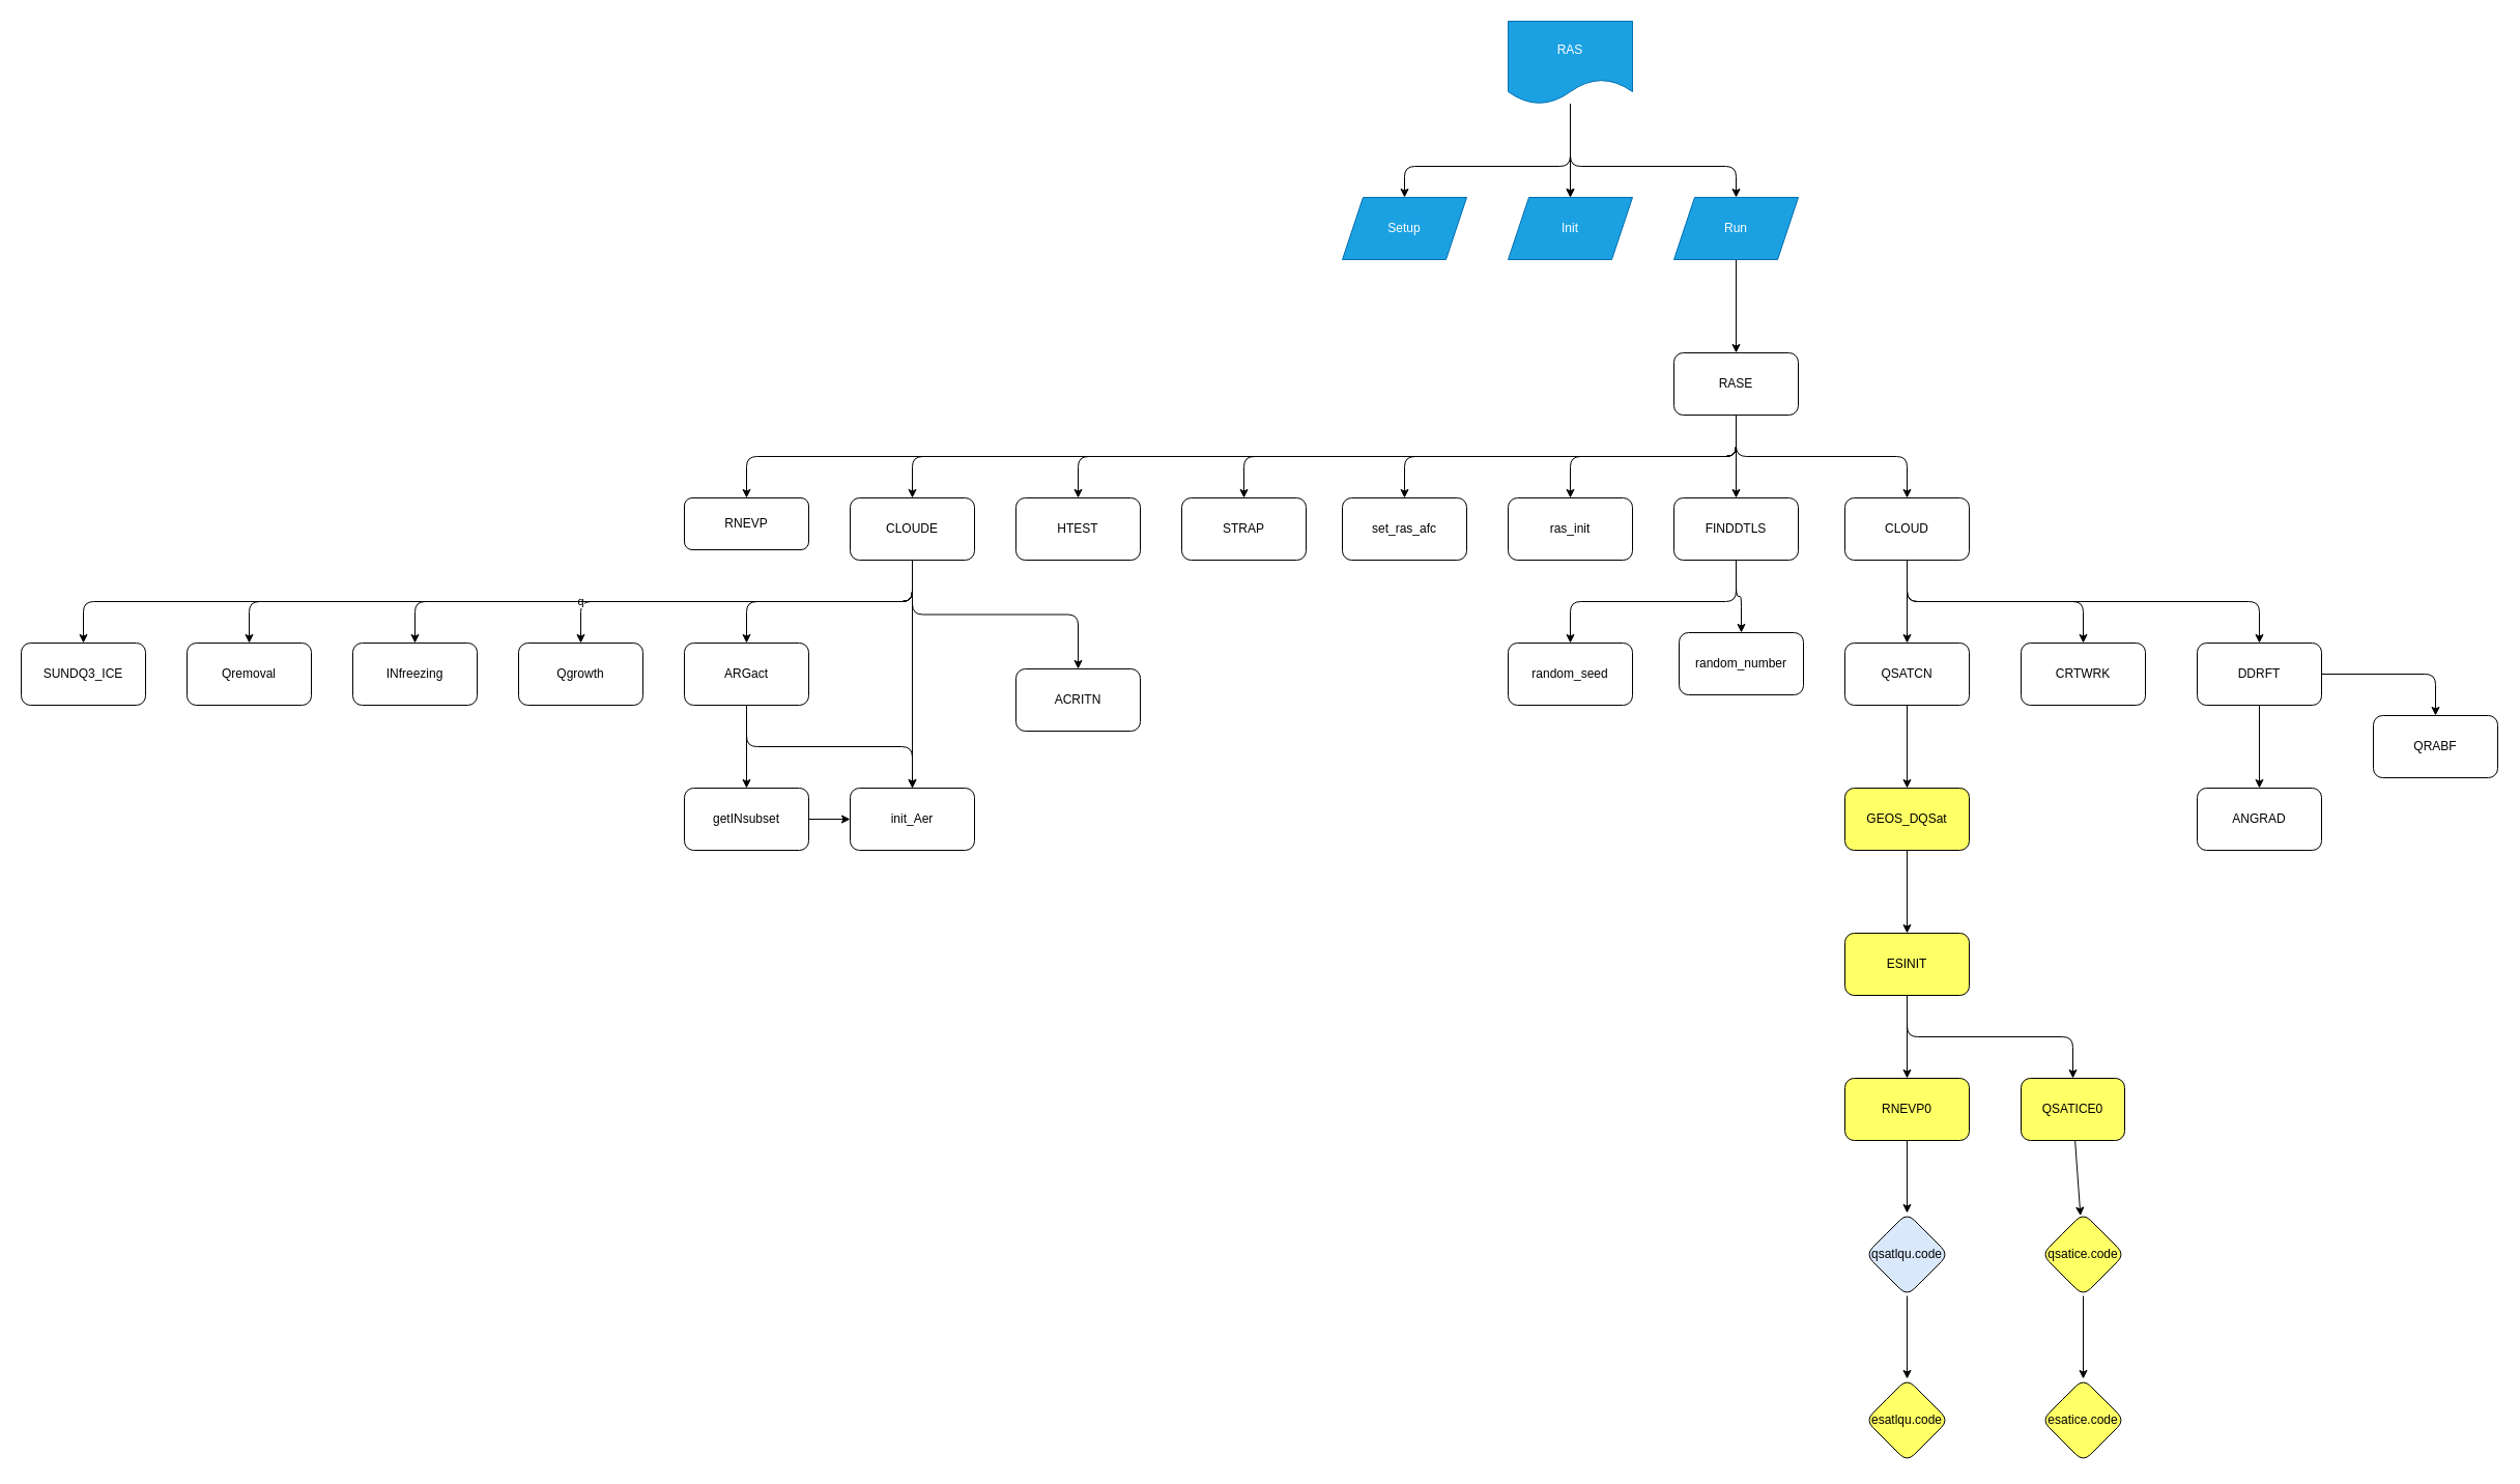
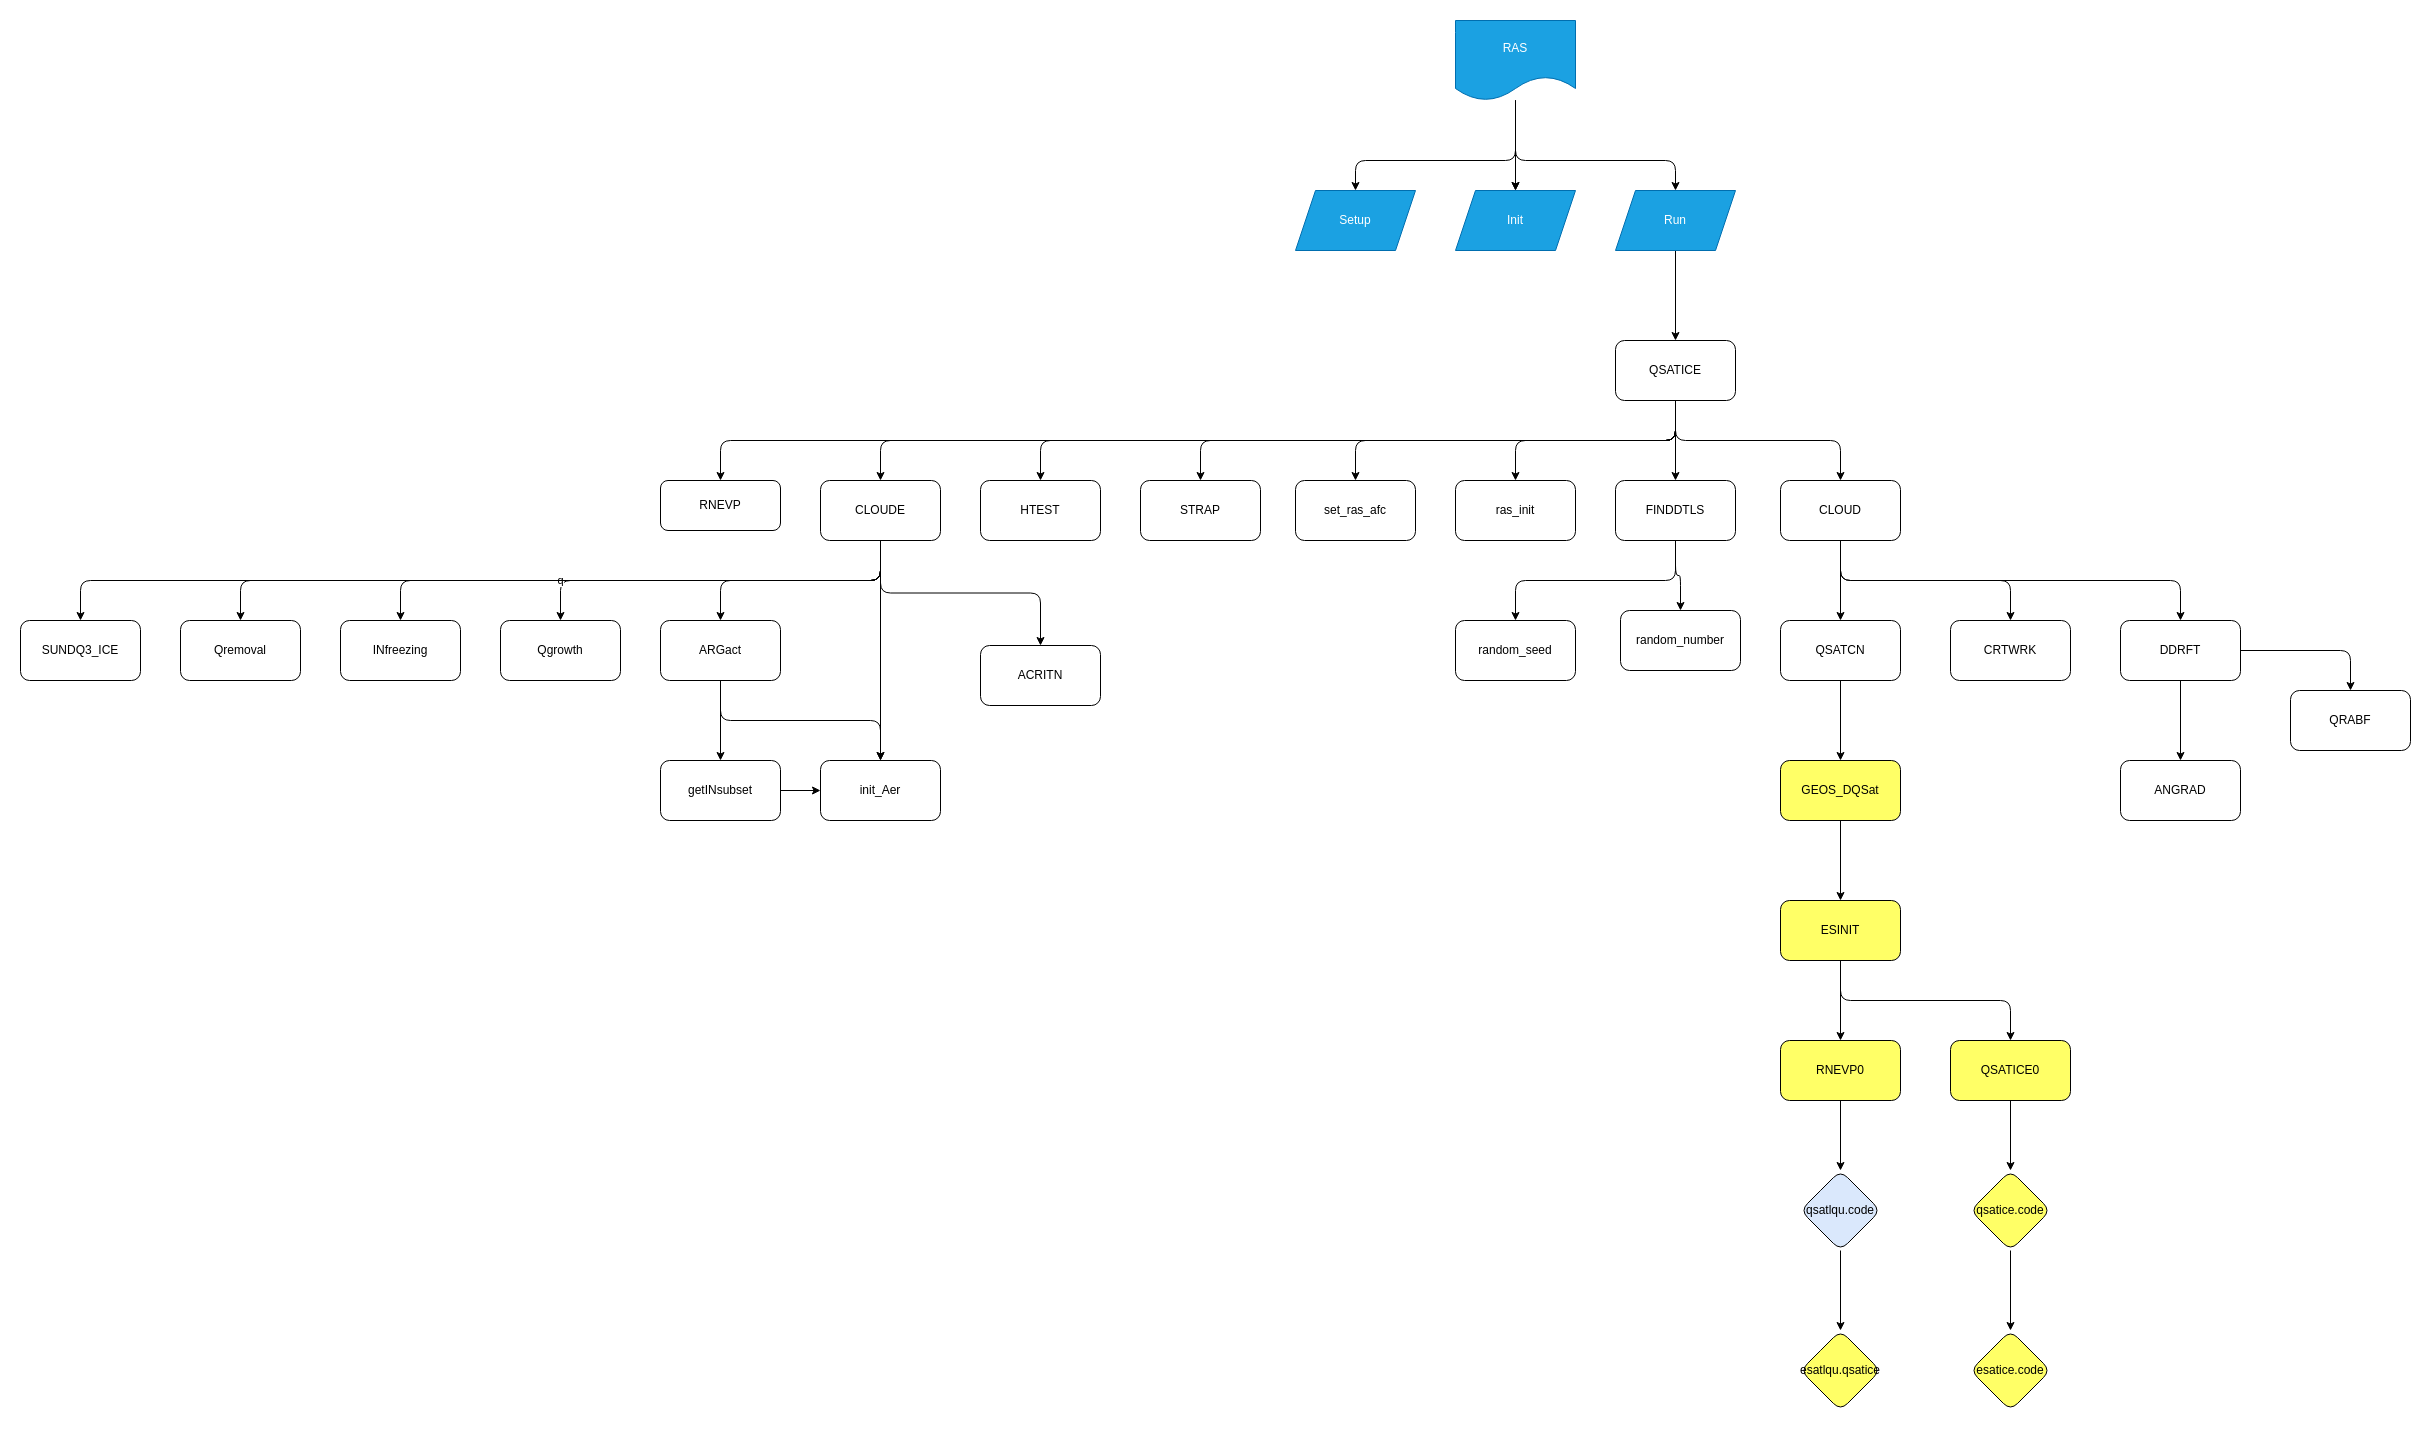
- <mxCell id="19" value="RASE" style="rounded=1;whiteSpace=wrap;html=1;" parent="1" vertex="1"><mxGeometry x="1615" y="340" width="120" height="60" as="geometry" /></mxCell>
+ <mxCell id="19" value="QSATICE" style="rounded=1;whiteSpace=wrap;html=1;" parent="1" vertex="1"><mxGeometry x="1615" y="340" width="120" height="60" as="geometry" /></mxCell>
- <mxCell id="63" value="QSATICE0" style="whiteSpace=wrap;html=1;rounded=1;fillColor=#FFFF66;fontColor=#000000;" parent="1" vertex="1"><mxGeometry x="1950" y="1040" width="100" height="60" as="geometry" /></mxCell>
+ <mxCell id="63" value="QSATICE0" style="whiteSpace=wrap;html=1;rounded=1;fillColor=#FFFF66;fontColor=#000000;" parent="1" vertex="1"><mxGeometry x="1950" y="1040" width="120" height="60" as="geometry" /></mxCell>
- <mxCell id="72" value="esatlqu.code" style="rhombus;whiteSpace=wrap;html=1;fillColor=#FFFF66;fontColor=#000000;rounded=1;" vertex="1" parent="1"><mxGeometry x="1800" y="1330" width="80" height="80" as="geometry" /></mxCell>
+ <mxCell id="72" value="esatlqu.qsatice" style="rhombus;whiteSpace=wrap;html=1;fillColor=#FFFF66;fontColor=#000000;rounded=1;" vertex="1" parent="1"><mxGeometry x="1800" y="1330" width="80" height="80" as="geometry" /></mxCell>
